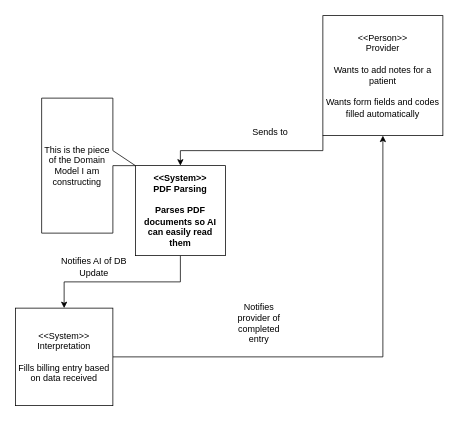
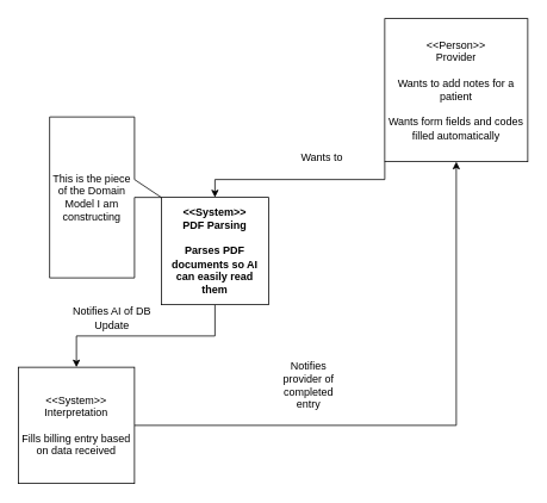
- <mxCell id="10" value="Sends to" style="text;html=1;align=center;verticalAlign=middle;whiteSpace=wrap;rounded=0;" vertex="1" parent="1"><mxGeometry x="330" y="160" width="60" height="30" as="geometry" /></mxCell>
+ <mxCell id="10" value="Wants to" style="text;html=1;align=center;verticalAlign=middle;whiteSpace=wrap;rounded=0;" vertex="1" parent="1"><mxGeometry x="330" y="160" width="60" height="30" as="geometry" /></mxCell>
